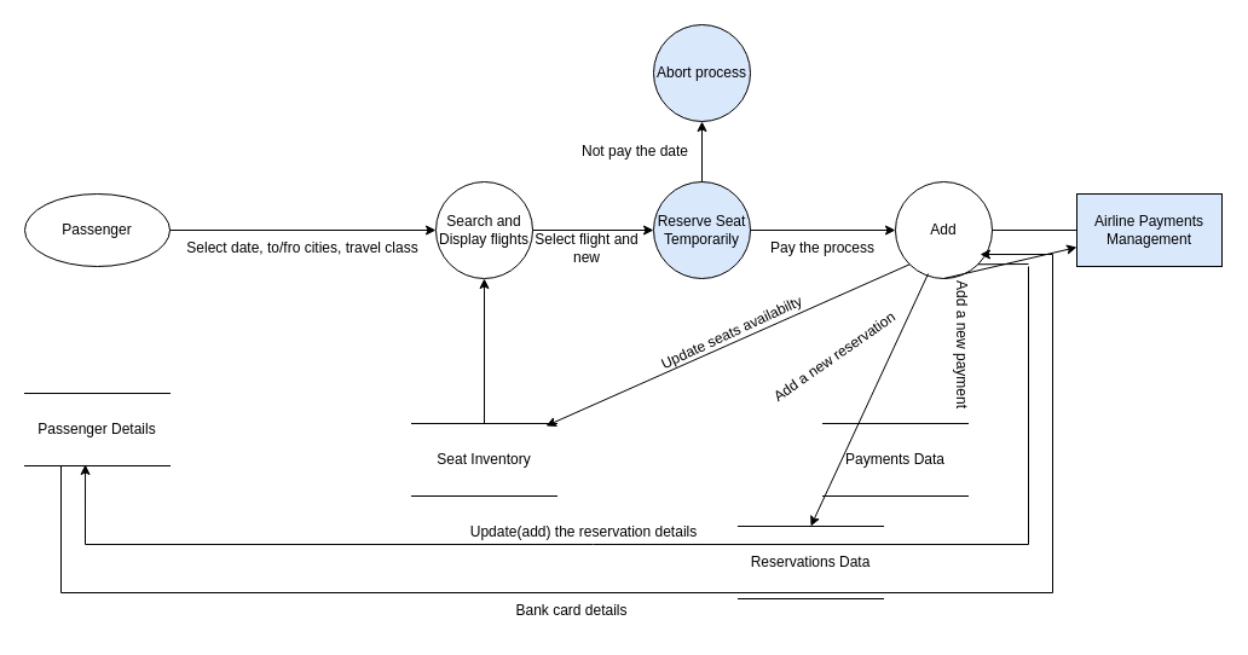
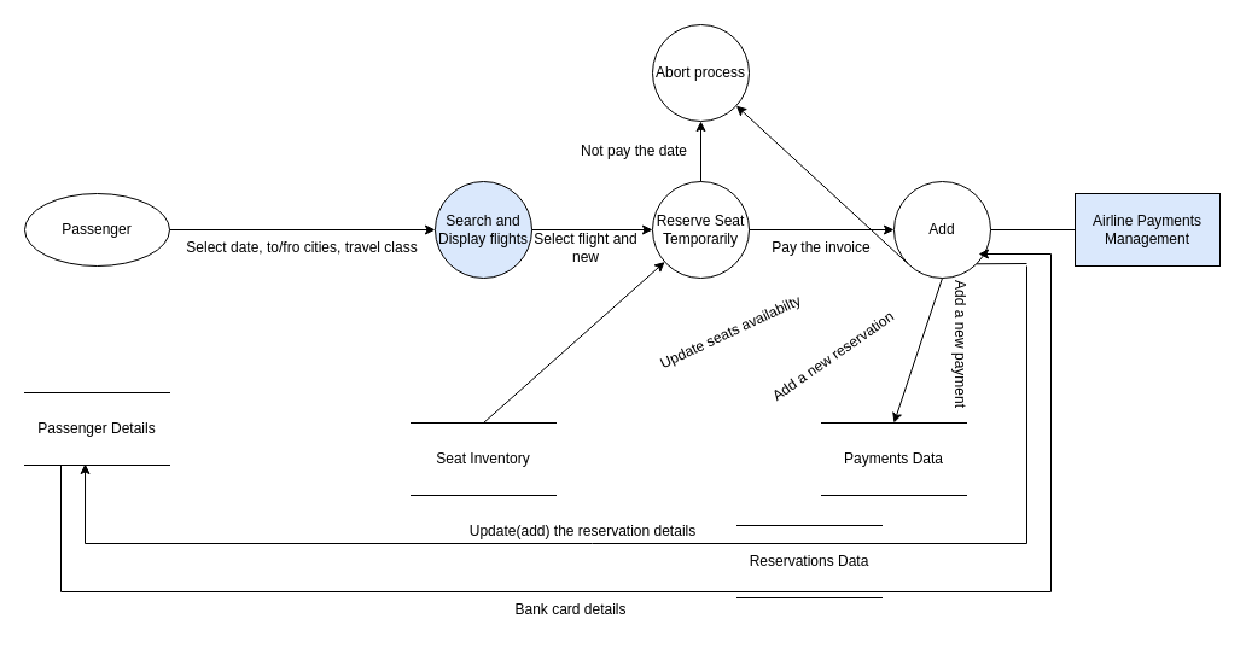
- <mxCell id="14" value="Abort process" style="ellipse;whiteSpace=wrap;html=1;aspect=fixed;fillColor=#dae8fc;" parent="1" vertex="1"><mxGeometry x="540" y="20" width="80" height="80" as="geometry" /></mxCell>
+ <mxCell id="14" value="Abort process" style="ellipse;whiteSpace=wrap;html=1;aspect=fixed;" parent="1" vertex="1"><mxGeometry x="540" y="20" width="80" height="80" as="geometry" /></mxCell>
- <mxCell id="5" value="Search and Display flights" style="ellipse;whiteSpace=wrap;html=1;aspect=fixed;" parent="1" vertex="1"><mxGeometry x="360" y="150" width="80" height="80" as="geometry" /></mxCell>
+ <mxCell id="5" value="Search and Display flights" style="ellipse;whiteSpace=wrap;html=1;aspect=fixed;fillColor=#dae8fc;" parent="1" vertex="1"><mxGeometry x="360" y="150" width="80" height="80" as="geometry" /></mxCell>
- <mxCell id="8" value="Reserve Seat Temporarily" style="ellipse;whiteSpace=wrap;html=1;aspect=fixed;fillColor=#dae8fc;" parent="1" vertex="1"><mxGeometry x="540" y="150" width="80" height="80" as="geometry" /></mxCell>
+ <mxCell id="8" value="Reserve Seat Temporarily" style="ellipse;whiteSpace=wrap;html=1;aspect=fixed;" parent="1" vertex="1"><mxGeometry x="540" y="150" width="80" height="80" as="geometry" /></mxCell>
- <mxCell id="10" value="Pay the process" style="text;html=1;align=center;verticalAlign=middle;whiteSpace=wrap;rounded=0;" parent="1" vertex="1"><mxGeometry x="630" y="190" width="100" height="30" as="geometry" /></mxCell>
+ <mxCell id="10" value="Pay the invoice" style="text;html=1;align=center;verticalAlign=middle;whiteSpace=wrap;rounded=0;" parent="1" vertex="1"><mxGeometry x="630" y="190" width="100" height="30" as="geometry" /></mxCell>
- <mxCell id="20" value="" style="endArrow=classic;html=1;rounded=0;exitX=0.5;exitY=1;exitDx=0;exitDy=0;" parent="1" source="11" target="38" edge="1"><mxGeometry width="50" height="50" relative="1" as="geometry"><mxPoint x="410" y="280" as="sourcePoint" /><mxPoint x="460" y="230" as="targetPoint" /></mxGeometry></mxCell>
+ <mxCell id="20" value="" style="endArrow=classic;html=1;rounded=0;exitX=0.5;exitY=1;exitDx=0;exitDy=0;entryX=0.5;entryY=0;entryDx=0;entryDy=0;" parent="1" source="11" target="18" edge="1"><mxGeometry width="50" height="50" relative="1" as="geometry"><mxPoint x="410" y="280" as="sourcePoint" /><mxPoint x="460" y="230" as="targetPoint" /></mxGeometry></mxCell>
- <mxCell id="27" value="" style="endArrow=classic;html=1;rounded=0;exitX=0;exitY=1;exitDx=0;exitDy=0;entryX=0.925;entryY=0.033;entryDx=0;entryDy=0;entryPerimeter=0;" parent="1" source="11" target="16" edge="1"><mxGeometry width="50" height="50" relative="1" as="geometry"><mxPoint x="410" y="280" as="sourcePoint" /><mxPoint x="460" y="230" as="targetPoint" /></mxGeometry></mxCell>
+ <mxCell id="27" value="" style="endArrow=classic;html=1;rounded=0;exitX=0;exitY=1;exitDx=0;exitDy=0;" parent="1" source="11" target="14" edge="1"><mxGeometry width="50" height="50" relative="1" as="geometry"><mxPoint x="410" y="280" as="sourcePoint" /><mxPoint x="460" y="230" as="targetPoint" /></mxGeometry></mxCell>
- <mxCell id="19" value="" style="endArrow=classic;html=1;rounded=0;exitX=0.5;exitY=0;exitDx=0;exitDy=0;entryX=0.5;entryY=1;entryDx=0;entryDy=0;" parent="1" source="16" target="5" edge="1"><mxGeometry width="50" height="50" relative="1" as="geometry"><mxPoint x="410" y="280" as="sourcePoint" /><mxPoint x="460" y="230" as="targetPoint" /></mxGeometry></mxCell>
+ <mxCell id="19" value="" style="endArrow=classic;html=1;rounded=0;exitX=0.5;exitY=0;exitDx=0;exitDy=0;" parent="1" source="16" target="8" edge="1"><mxGeometry width="50" height="50" relative="1" as="geometry"><mxPoint x="410" y="280" as="sourcePoint" /><mxPoint x="460" y="230" as="targetPoint" /></mxGeometry></mxCell>
- <mxCell id="26" value="" style="endArrow=classic;html=1;rounded=0;exitX=0.338;exitY=0.95;exitDx=0;exitDy=0;entryX=0.5;entryY=0;entryDx=0;entryDy=0;exitPerimeter=0;" parent="1" source="11" target="17" edge="1"><mxGeometry width="50" height="50" relative="1" as="geometry"><mxPoint x="410" y="280" as="sourcePoint" /><mxPoint x="460" y="230" as="targetPoint" /></mxGeometry></mxCell>
